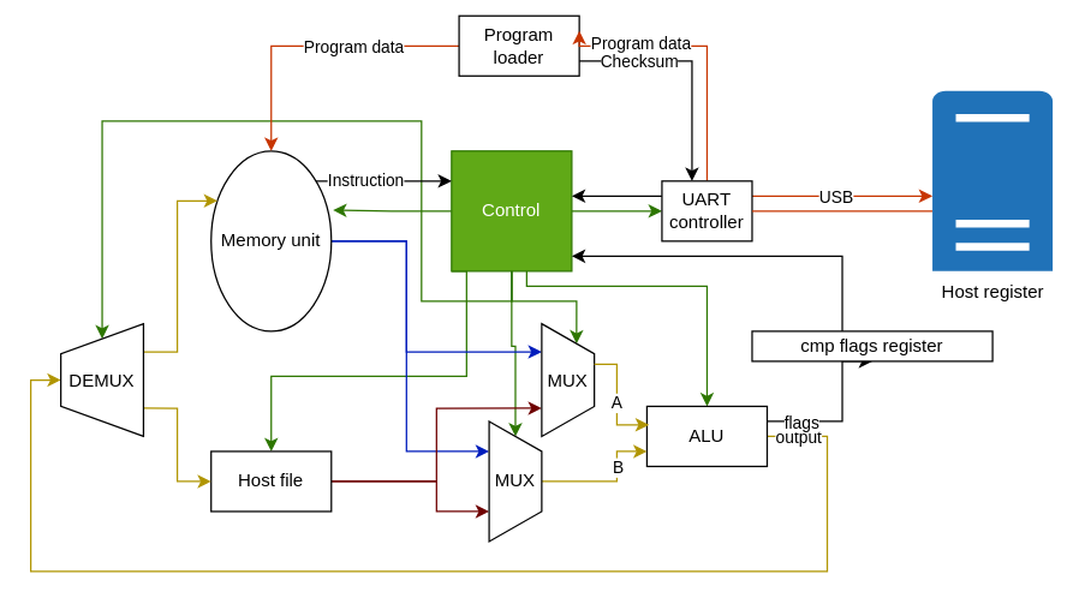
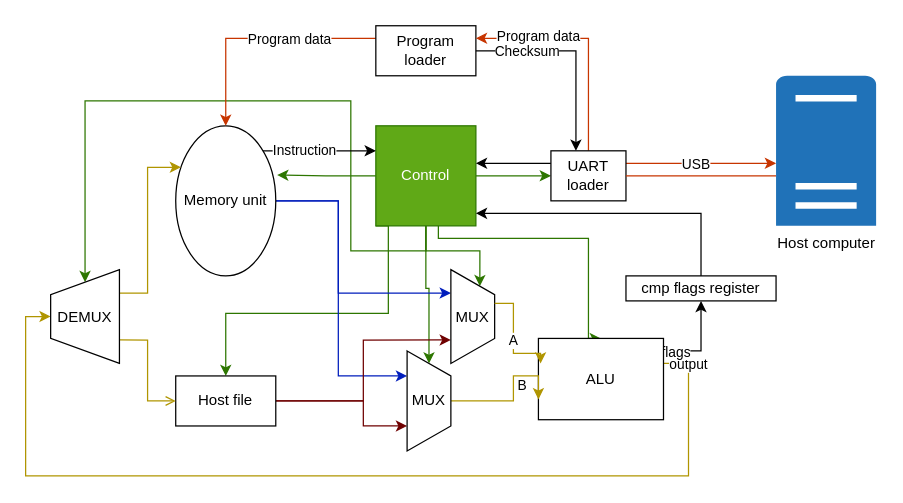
- <mxCell id="19" value="Program loader" style="rounded=0;whiteSpace=wrap;html=1;" vertex="1" parent="1"><mxGeometry x="305" y="10" width="80" height="40" as="geometry" /></mxCell>
+ <mxCell id="19" value="Program loader" style="rounded=0;whiteSpace=wrap;html=1;" vertex="1" parent="1"><mxGeometry x="300" y="20" width="80" height="40" as="geometry" /></mxCell>
- <mxCell id="25" value="UART controller" style="rounded=0;whiteSpace=wrap;html=1;" vertex="1" parent="1"><mxGeometry x="440" y="120" width="60" height="40" as="geometry" /></mxCell>
+ <mxCell id="25" value="UART loader" style="rounded=0;whiteSpace=wrap;html=1;" vertex="1" parent="1"><mxGeometry x="440" y="120" width="60" height="40" as="geometry" /></mxCell>
- <mxCell id="32" value="Host register" style="sketch=0;pointerEvents=1;shadow=0;dashed=0;html=1;strokeColor=none;labelPosition=center;verticalLabelPosition=bottom;verticalAlign=top;outlineConnect=0;align=center;shape=mxgraph.office.servers.physical_host;fillColor=#2072B8;" vertex="1" parent="1"><mxGeometry x="620" y="60" width="80" height="120" as="geometry" /></mxCell>
+ <mxCell id="32" value="Host computer" style="sketch=0;pointerEvents=1;shadow=0;dashed=0;html=1;strokeColor=none;labelPosition=center;verticalLabelPosition=bottom;verticalAlign=top;outlineConnect=0;align=center;shape=mxgraph.office.servers.physical_host;fillColor=#2072B8;" vertex="1" parent="1"><mxGeometry x="620" y="60" width="80" height="120" as="geometry" /></mxCell>
- <mxCell id="44" value="cmp flags register" style="rounded=0;whiteSpace=wrap;html=1;" vertex="1" parent="1"><mxGeometry x="500" y="220" width="160" height="20" as="geometry" /></mxCell>
+ <mxCell id="44" value="cmp flags register" style="rounded=0;whiteSpace=wrap;html=1;" vertex="1" parent="1"><mxGeometry x="500" y="220" width="120" height="20" as="geometry" /></mxCell>
- <mxCell id="13" value="ALU" style="rounded=0;whiteSpace=wrap;html=1;" vertex="1" parent="1"><mxGeometry x="430" y="270" width="80" height="40" as="geometry" /></mxCell>
+ <mxCell id="13" value="ALU" style="rounded=0;whiteSpace=wrap;html=1;" vertex="1" parent="1"><mxGeometry x="430" y="270" width="100" height="65" as="geometry" /></mxCell>
- <mxCell id="39" style="edgeStyle=orthogonalEdgeStyle;rounded=0;orthogonalLoop=1;jettySize=auto;html=1;exitX=0.25;exitY=1;exitDx=0;exitDy=0;entryX=0;entryY=0.5;entryDx=0;entryDy=0;fillColor=#e3c800;strokeColor=#B09500;" edge="1" parent="1" source="41" target="30"><mxGeometry relative="1" as="geometry" /></mxCell>
+ <mxCell id="39" style="edgeStyle=orthogonalEdgeStyle;rounded=0;orthogonalLoop=1;jettySize=auto;html=1;exitX=0.25;exitY=1;exitDx=0;exitDy=0;entryX=0;entryY=0.5;entryDx=0;entryDy=0;fillColor=#e3c800;strokeColor=#B09500;endArrow=open;" edge="1" parent="1" source="41" target="30"><mxGeometry relative="1" as="geometry" /></mxCell>
